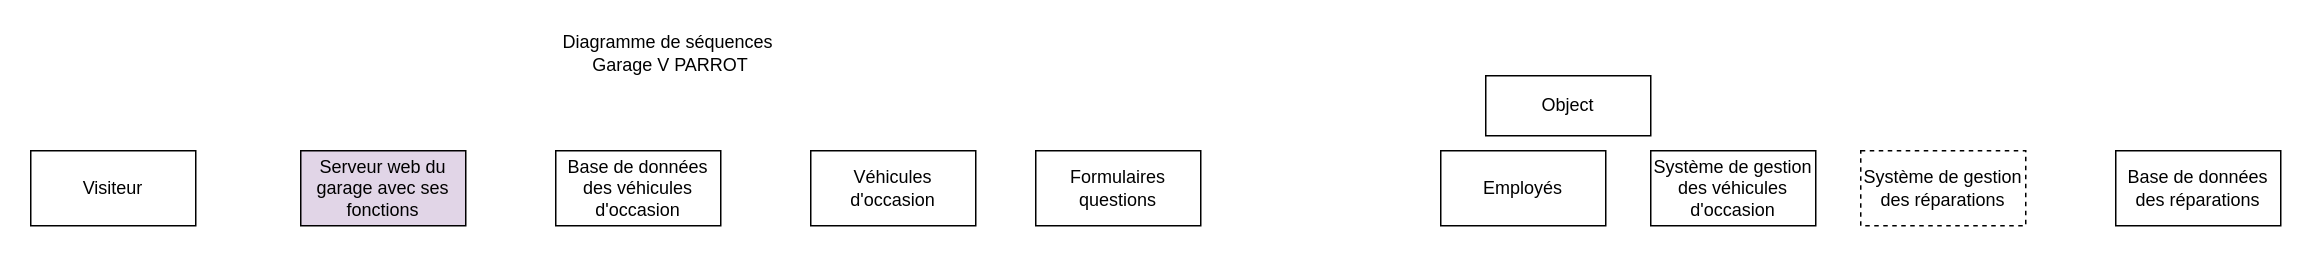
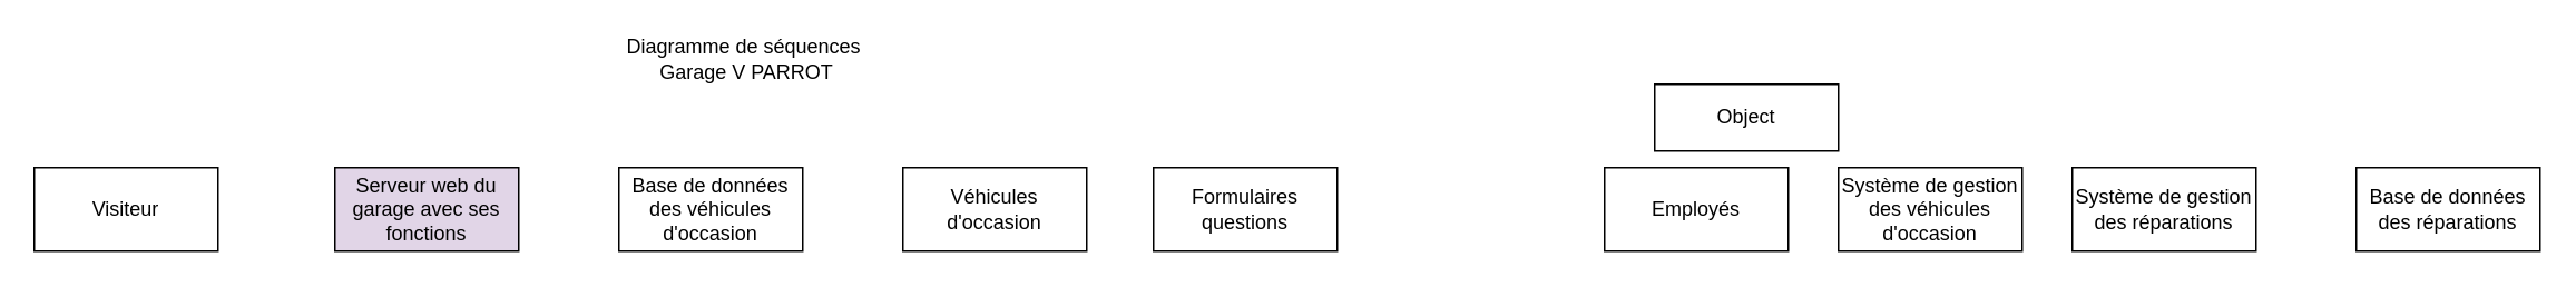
- <mxCell id="10" value="Système de gestion des réparations" style="html=1;whiteSpace=wrap;dashed=1;" vertex="1" parent="1"><mxGeometry x="1240" y="100" width="110" height="50" as="geometry" /></mxCell>
+ <mxCell id="10" value="Système de gestion des réparations" style="html=1;whiteSpace=wrap;" vertex="1" parent="1"><mxGeometry x="1240" y="100" width="110" height="50" as="geometry" /></mxCell>
